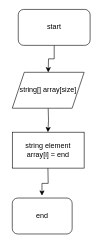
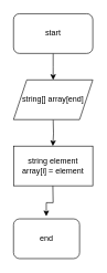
- <mxCell id="3" value="start" style="rounded=1;whiteSpace=wrap;html=1;" parent="1" vertex="1"><mxGeometry x="30" y="15" width="120" height="60" as="geometry" /></mxCell>
+ <mxCell id="3" value="start" style="rounded=1;whiteSpace=wrap;html=1;" parent="1" vertex="1"><mxGeometry x="20" y="20" width="120" height="60" as="geometry" /></mxCell>
- <mxCell id="7" value="string[] array[size]" style="shape=parallelogram;perimeter=parallelogramPerimeter;whiteSpace=wrap;html=1;fixedSize=1;" vertex="1" parent="1"><mxGeometry x="20" y="120" width="120" height="60" as="geometry" /></mxCell>
+ <mxCell id="7" value="string[] array[end]" style="shape=parallelogram;perimeter=parallelogramPerimeter;whiteSpace=wrap;html=1;fixedSize=1;" vertex="1" parent="1"><mxGeometry x="20" y="120" width="120" height="60" as="geometry" /></mxCell>
- <mxCell id="8" value="string element&lt;br&gt;array[i] = end" style="rounded=0;whiteSpace=wrap;html=1;" vertex="1" parent="1"><mxGeometry x="20" y="220" width="120" height="60" as="geometry" /></mxCell>
+ <mxCell id="8" value="string element&lt;br&gt;array[i] = element" style="rounded=0;whiteSpace=wrap;html=1;" vertex="1" parent="1"><mxGeometry x="20" y="220" width="120" height="60" as="geometry" /></mxCell>
